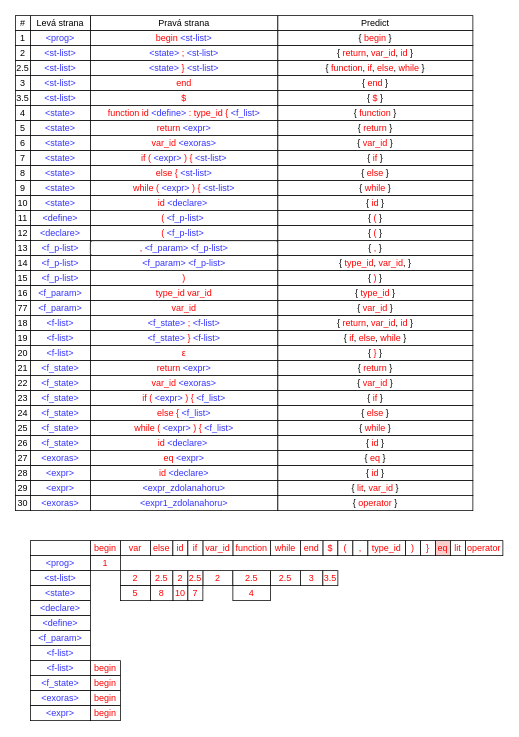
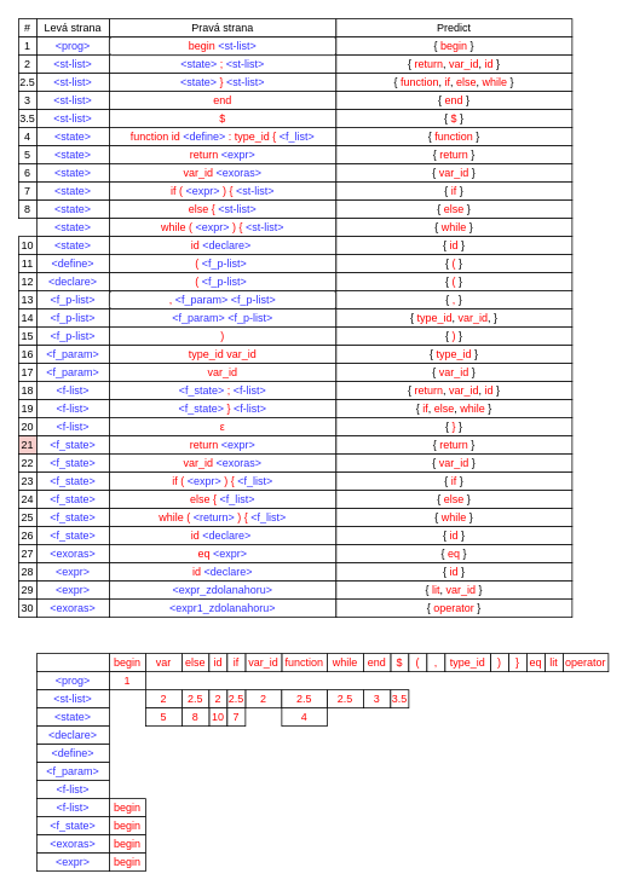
- <mxCell id="131" value="&lt;font color=&quot;#ff0000&quot;&gt;begin&lt;/font&gt; &lt;font color=&quot;#3333ff&quot;&gt;&amp;lt;st-list&amp;gt;&lt;/font&gt;" style="rounded=0;whiteSpace=wrap;html=1;" parent="127" vertex="1"><mxGeometry x="100" width="250" height="20" as="geometry" /></mxCell>
+ <mxCell id="131" value="&lt;font color=&quot;#ff0000&quot;&gt;begin&lt;/font&gt; &lt;font color=&quot;#3333ff&quot;&gt;&amp;lt;st-list&amp;gt;&lt;/font&gt;" style="whiteSpace=wrap;html=1;rounded=1;" parent="127" vertex="1"><mxGeometry x="100" width="250" height="20" as="geometry" /></mxCell>
- <mxCell id="107" value="9" style="rounded=0;whiteSpace=wrap;html=1;" parent="106" vertex="1"><mxGeometry width="20" height="20" as="geometry" /></mxCell>
- <mxCell id="87" value="77" style="rounded=0;whiteSpace=wrap;html=1;" parent="86" vertex="1"><mxGeometry width="20" height="20" as="geometry" /></mxCell>
+ <mxCell id="87" value="17" style="rounded=0;whiteSpace=wrap;html=1;" parent="86" vertex="1"><mxGeometry width="20" height="20" as="geometry" /></mxCell>
- <mxCell id="35" value="21" style="rounded=0;whiteSpace=wrap;html=1;" parent="34" vertex="1"><mxGeometry width="20" height="20" as="geometry" /></mxCell>
+ <mxCell id="35" value="21" style="rounded=0;whiteSpace=wrap;html=1;fillColor=#f8cecc;" parent="34" vertex="1"><mxGeometry width="20" height="20" as="geometry" /></mxCell>
- <mxCell id="77" value="&lt;span style=&quot;color: rgb(255 , 0 , 0)&quot;&gt;while&amp;nbsp;&lt;/span&gt;&lt;font color=&quot;#ff0000&quot;&gt;(&amp;nbsp;&lt;/font&gt;&lt;span style=&quot;color: rgb(51 , 51 , 255)&quot;&gt;&amp;lt;expr&amp;gt;&amp;nbsp;&lt;/span&gt;&lt;span style=&quot;color: rgb(255 , 0 , 0)&quot;&gt;)&amp;nbsp;&lt;/span&gt;&lt;font color=&quot;#ff0000&quot;&gt;{&amp;nbsp;&lt;/font&gt;&lt;font color=&quot;#3333ff&quot;&gt;&amp;lt;f_list&amp;gt;&lt;/font&gt;" style="rounded=0;whiteSpace=wrap;html=1;" parent="74" vertex="1"><mxGeometry x="100" width="250" height="20" as="geometry" /></mxCell>
+ <mxCell id="77" value="&lt;span style=&quot;color: rgb(255 , 0 , 0)&quot;&gt;while&amp;nbsp;&lt;/span&gt;&lt;font color=&quot;#ff0000&quot;&gt;(&amp;nbsp;&lt;/font&gt;&lt;span style=&quot;color: rgb(51 , 51 , 255)&quot;&gt;&amp;lt;return&amp;gt;&amp;nbsp;&lt;/span&gt;&lt;span style=&quot;color: rgb(255 , 0 , 0)&quot;&gt;)&amp;nbsp;&lt;/span&gt;&lt;font color=&quot;#ff0000&quot;&gt;{&amp;nbsp;&lt;/font&gt;&lt;font color=&quot;#3333ff&quot;&gt;&amp;lt;f_list&amp;gt;&lt;/font&gt;" style="rounded=0;whiteSpace=wrap;html=1;" parent="74" vertex="1"><mxGeometry x="100" width="250" height="20" as="geometry" /></mxCell>
- <mxCell id="195" value="&lt;span style=&quot;color: rgb(255 , 0 , 0)&quot;&gt;eq&lt;/span&gt;" style="rounded=0;whiteSpace=wrap;html=1;fillColor=#f8cecc;" parent="1" vertex="1"><mxGeometry x="580" y="720" width="20" height="20" as="geometry" /></mxCell>
+ <mxCell id="195" value="&lt;span style=&quot;color: rgb(255 , 0 , 0)&quot;&gt;eq&lt;/span&gt;" style="rounded=0;whiteSpace=wrap;html=1;" parent="1" vertex="1"><mxGeometry x="580" y="720" width="20" height="20" as="geometry" /></mxCell>
